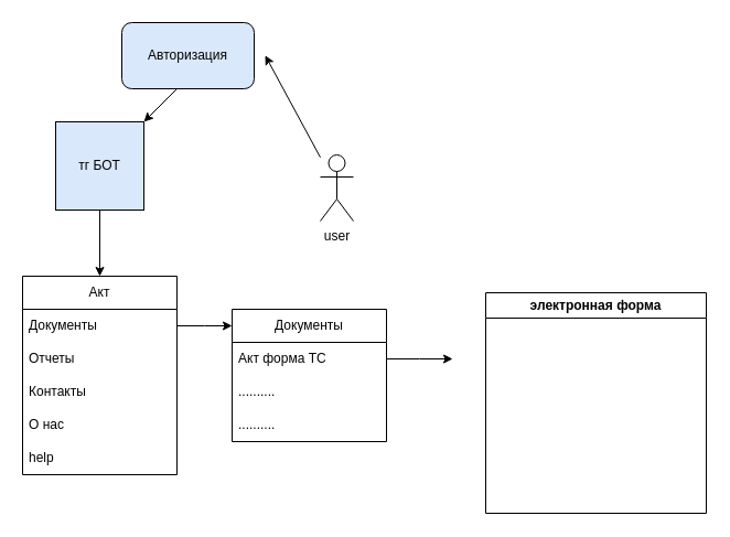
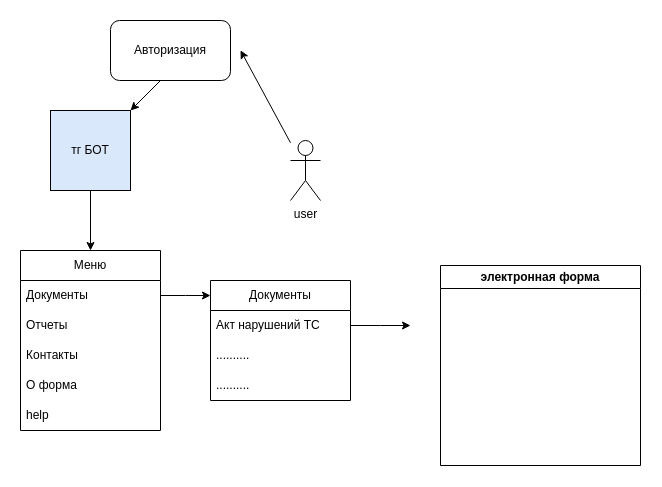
- <mxCell id="18" value="Авторизация" style="rounded=1;whiteSpace=wrap;html=1;fillColor=#dae8fc;" vertex="1" parent="1"><mxGeometry x="110" y="20" width="120" height="60" as="geometry" /></mxCell>
+ <mxCell id="18" value="Авторизация" style="rounded=1;whiteSpace=wrap;html=1;" vertex="1" parent="1"><mxGeometry x="110" y="20" width="120" height="60" as="geometry" /></mxCell>
- <mxCell id="6" value="Акт" style="swimlane;fontStyle=0;childLayout=stackLayout;horizontal=1;startSize=30;horizontalStack=0;resizeParent=1;resizeParentMax=0;resizeLast=0;collapsible=1;marginBottom=0;whiteSpace=wrap;html=1;" vertex="1" parent="1"><mxGeometry x="20" y="250" width="140" height="180" as="geometry" /></mxCell>
+ <mxCell id="6" value="Меню" style="swimlane;fontStyle=0;childLayout=stackLayout;horizontal=1;startSize=30;horizontalStack=0;resizeParent=1;resizeParentMax=0;resizeLast=0;collapsible=1;marginBottom=0;whiteSpace=wrap;html=1;" vertex="1" parent="1"><mxGeometry x="20" y="250" width="140" height="180" as="geometry" /></mxCell>
- <mxCell id="15" value="Акт форма ТС" style="text;strokeColor=none;fillColor=none;align=left;verticalAlign=middle;spacingLeft=4;spacingRight=4;overflow=hidden;points=[[0,0.5],[1,0.5]];portConstraint=eastwest;rotatable=0;whiteSpace=wrap;html=1;" vertex="1" parent="13"><mxGeometry y="30" width="140" height="30" as="geometry" /></mxCell>
+ <mxCell id="15" value="Акт нарушений ТС" style="text;strokeColor=none;fillColor=none;align=left;verticalAlign=middle;spacingLeft=4;spacingRight=4;overflow=hidden;points=[[0,0.5],[1,0.5]];portConstraint=eastwest;rotatable=0;whiteSpace=wrap;html=1;" vertex="1" parent="13"><mxGeometry y="30" width="140" height="30" as="geometry" /></mxCell>
- <mxCell id="11" value="О нас" style="text;strokeColor=none;fillColor=none;align=left;verticalAlign=middle;spacingLeft=4;spacingRight=4;overflow=hidden;points=[[0,0.5],[1,0.5]];portConstraint=eastwest;rotatable=0;whiteSpace=wrap;html=1;" vertex="1" parent="6"><mxGeometry y="120" width="140" height="30" as="geometry" /></mxCell>
+ <mxCell id="11" value="О форма" style="text;strokeColor=none;fillColor=none;align=left;verticalAlign=middle;spacingLeft=4;spacingRight=4;overflow=hidden;points=[[0,0.5],[1,0.5]];portConstraint=eastwest;rotatable=0;whiteSpace=wrap;html=1;" vertex="1" parent="6"><mxGeometry y="120" width="140" height="30" as="geometry" /></mxCell>
